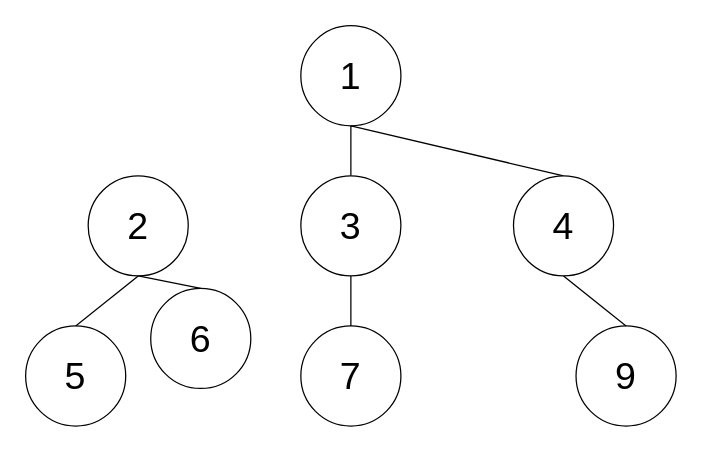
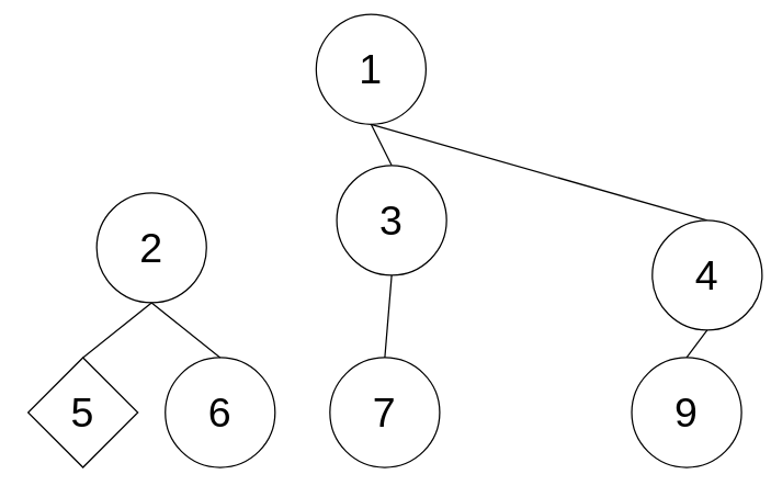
- <mxCell id="2" value="&lt;font style=&quot;font-size: 30px;&quot;&gt;1&lt;/font&gt;" style="ellipse;whiteSpace=wrap;html=1;aspect=fixed;fontSize=30;" parent="1" vertex="1"><mxGeometry x="240" y="20" width="80" height="80" as="geometry" /></mxCell>
+ <mxCell id="2" value="&lt;font style=&quot;font-size: 30px;&quot;&gt;1&lt;/font&gt;" style="ellipse;whiteSpace=wrap;html=1;aspect=fixed;fontSize=30;" parent="1" vertex="1"><mxGeometry x="230" y="10" width="80" height="80" as="geometry" /></mxCell>
- <mxCell id="6" value="3" style="ellipse;whiteSpace=wrap;html=1;aspect=fixed;fontSize=30;" parent="1" vertex="1"><mxGeometry x="240" y="140" width="80" height="80" as="geometry" /></mxCell>
+ <mxCell id="6" value="3" style="ellipse;whiteSpace=wrap;html=1;aspect=fixed;fontSize=30;" parent="1" vertex="1"><mxGeometry x="245" y="120" width="80" height="80" as="geometry" /></mxCell>
- <mxCell id="7" value="4" style="ellipse;whiteSpace=wrap;html=1;aspect=fixed;fontSize=30;" parent="1" vertex="1"><mxGeometry x="410" y="140" width="80" height="80" as="geometry" /></mxCell>
+ <mxCell id="7" value="4" style="ellipse;whiteSpace=wrap;html=1;aspect=fixed;fontSize=30;" parent="1" vertex="1"><mxGeometry x="475" y="160" width="80" height="80" as="geometry" /></mxCell>
- <mxCell id="8" value="6" style="ellipse;whiteSpace=wrap;html=1;aspect=fixed;fontSize=30;" vertex="1" parent="1"><mxGeometry x="120" y="230" width="80" height="80" as="geometry" /></mxCell>
+ <mxCell id="8" value="6" style="ellipse;whiteSpace=wrap;html=1;aspect=fixed;fontSize=30;" vertex="1" parent="1"><mxGeometry x="120" y="260" width="80" height="80" as="geometry" /></mxCell>
- <mxCell id="11" value="5" style="ellipse;whiteSpace=wrap;html=1;aspect=fixed;fontSize=30;" vertex="1" parent="1"><mxGeometry x="20" y="260" width="80" height="80" as="geometry" /></mxCell>
+ <mxCell id="11" value="5" style="rhombus;whiteSpace=wrap;html=1;aspect=fixed;fontSize=30;" vertex="1" parent="1"><mxGeometry x="20" y="260" width="80" height="80" as="geometry" /></mxCell>
